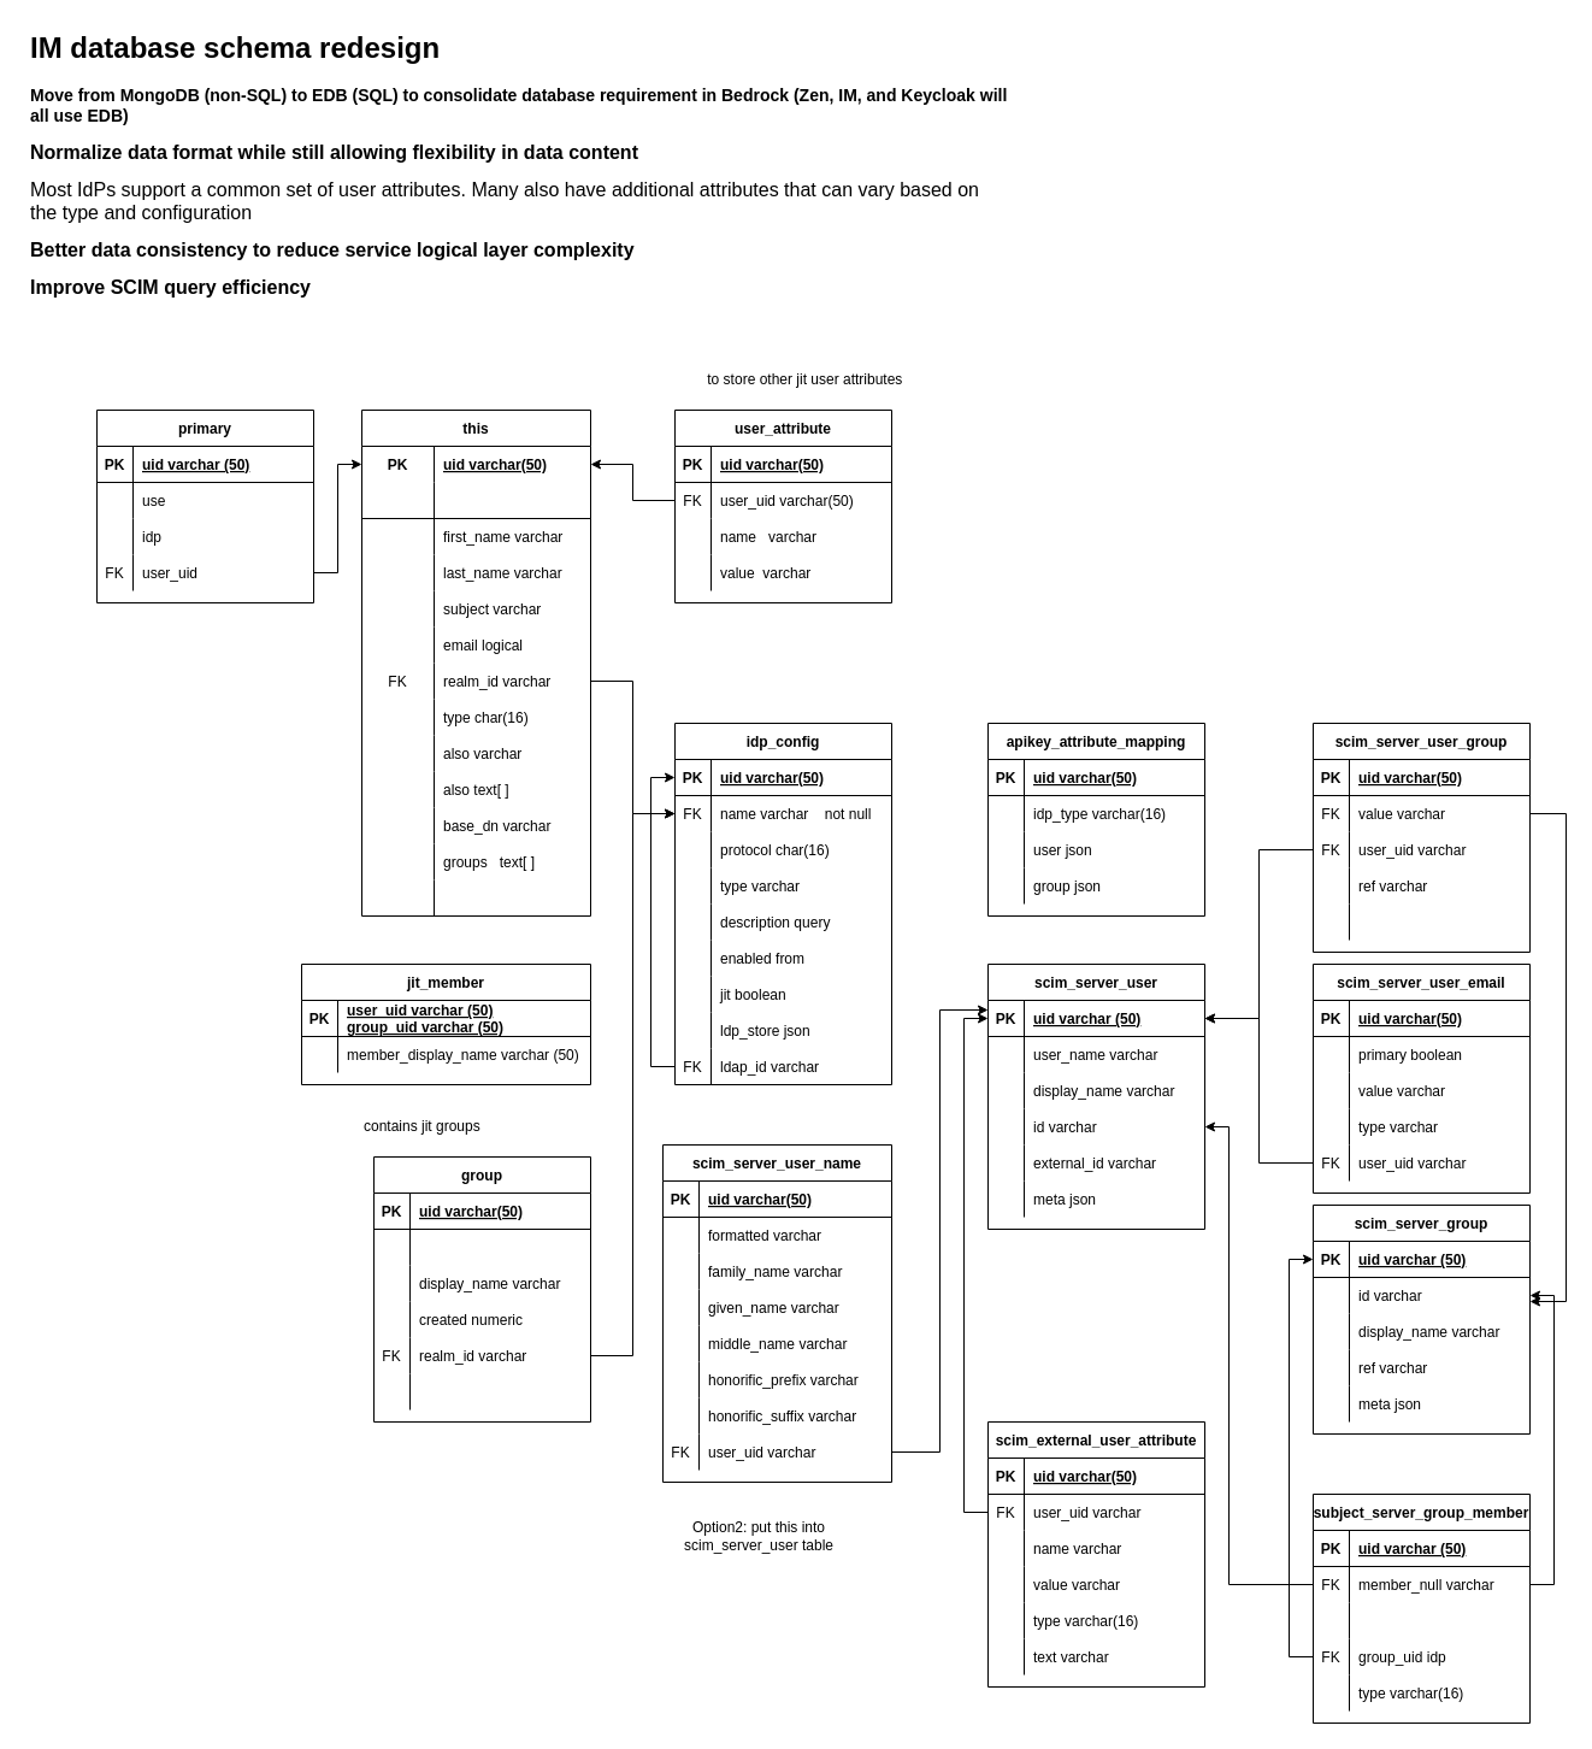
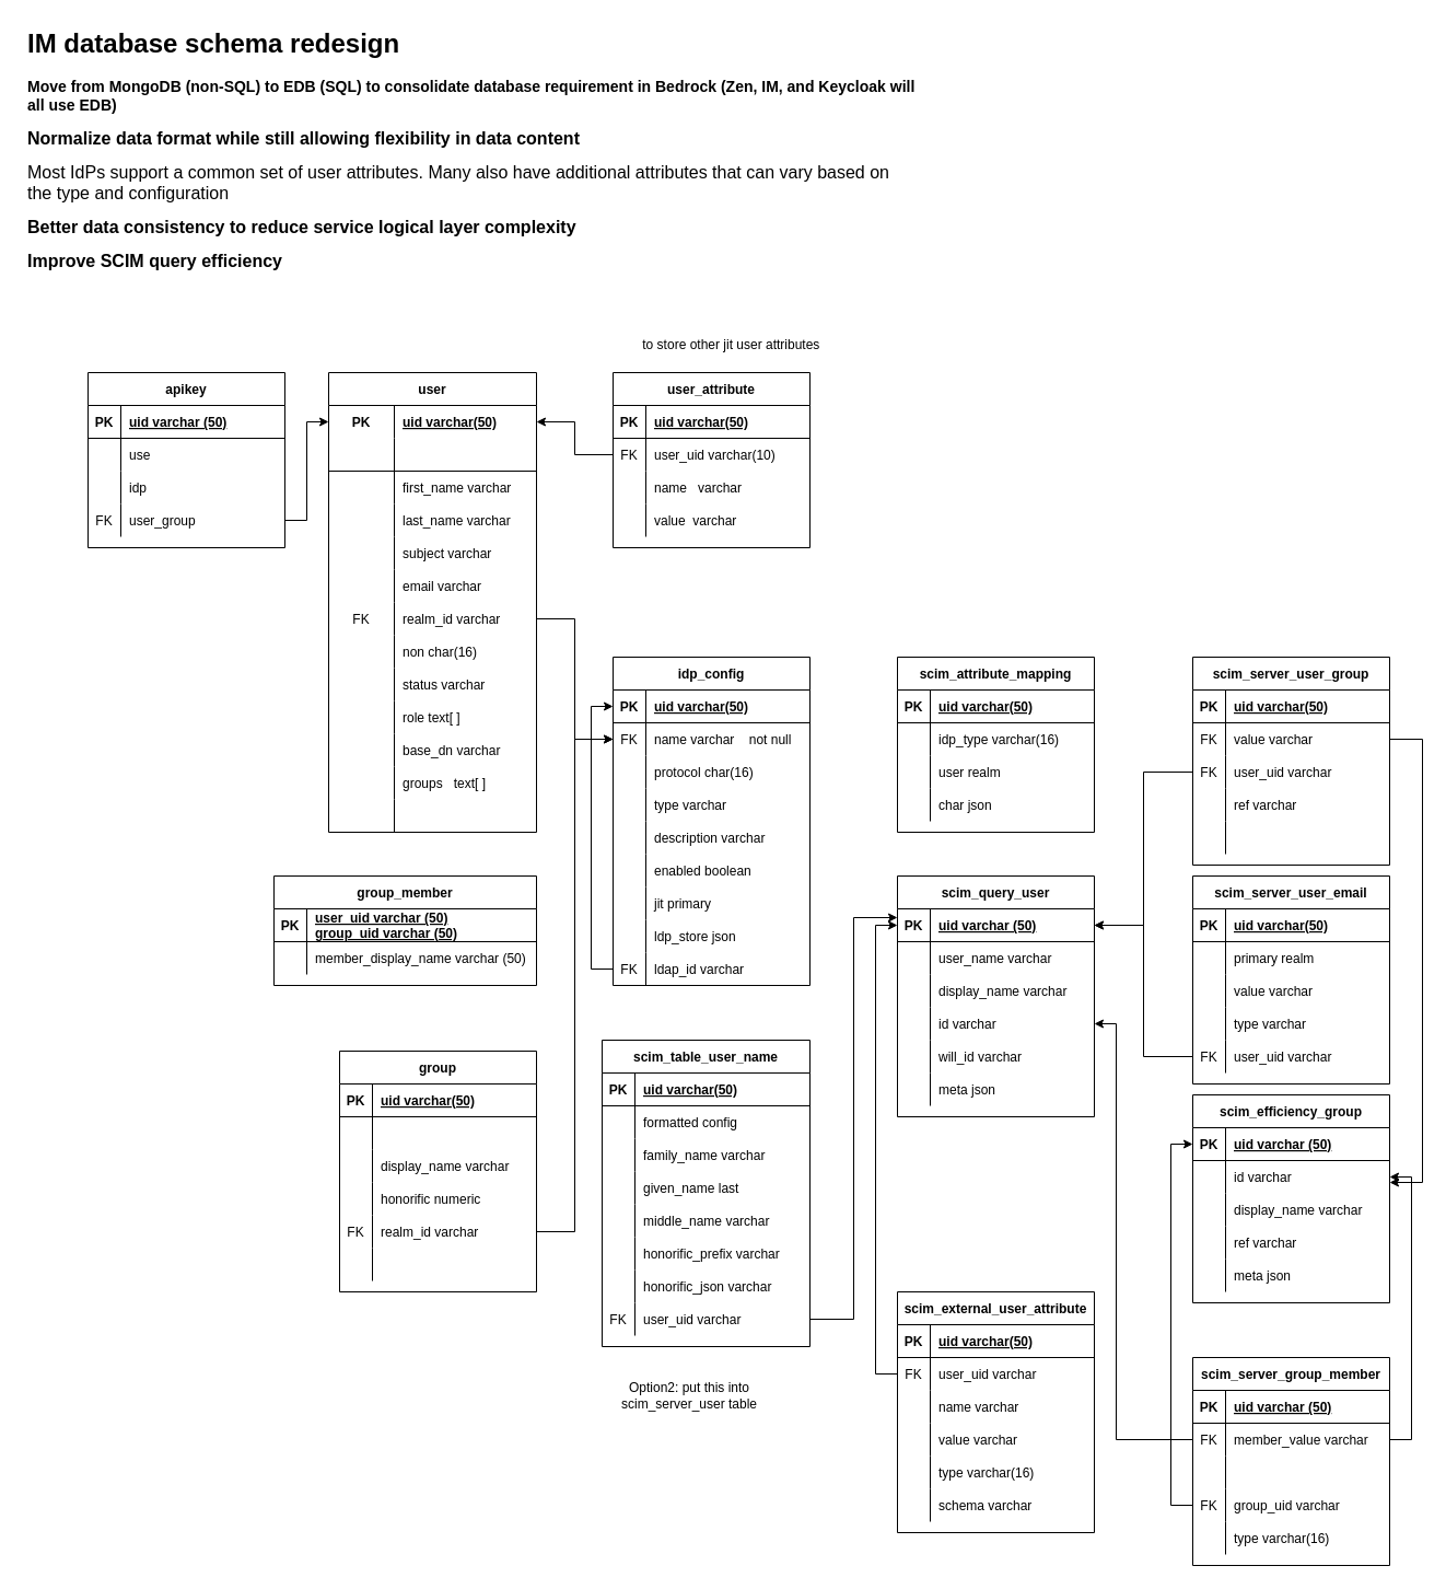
- <mxCell id="183" value="primary" style="shape=table;startSize=30;container=1;collapsible=1;childLayout=tableLayout;fixedRows=1;rowLines=0;fontStyle=1;align=center;resizeLast=1;" parent="1" vertex="1"><mxGeometry x="80" y="340" width="180" height="160" as="geometry" /></mxCell>
+ <mxCell id="183" value="apikey" style="shape=table;startSize=30;container=1;collapsible=1;childLayout=tableLayout;fixedRows=1;rowLines=0;fontStyle=1;align=center;resizeLast=1;" parent="1" vertex="1"><mxGeometry x="80" y="340" width="180" height="160" as="geometry" /></mxCell>
- <mxCell id="2" value="this" style="shape=table;startSize=30;container=1;collapsible=1;childLayout=tableLayout;fixedRows=1;rowLines=0;fontStyle=1;align=center;resizeLast=1;" parent="1" vertex="1"><mxGeometry x="300" y="340" width="190" height="420" as="geometry" /></mxCell>
+ <mxCell id="2" value="user" style="shape=table;startSize=30;container=1;collapsible=1;childLayout=tableLayout;fixedRows=1;rowLines=0;fontStyle=1;align=center;resizeLast=1;" parent="1" vertex="1"><mxGeometry x="300" y="340" width="190" height="420" as="geometry" /></mxCell>
- <mxCell id="48" value="user_uid varchar(50)" style="shape=partialRectangle;connectable=0;fillColor=none;top=0;left=0;bottom=0;right=0;align=left;spacingLeft=6;overflow=hidden;" parent="46" vertex="1"><mxGeometry x="30" width="150" height="30" as="geometry"><mxRectangle width="150" height="30" as="alternateBounds" /></mxGeometry></mxCell>
+ <mxCell id="48" value="user_uid varchar(10)" style="shape=partialRectangle;connectable=0;fillColor=none;top=0;left=0;bottom=0;right=0;align=left;spacingLeft=6;overflow=hidden;" parent="46" vertex="1"><mxGeometry x="30" width="150" height="30" as="geometry"><mxRectangle width="150" height="30" as="alternateBounds" /></mxGeometry></mxCell>
- <mxCell id="195" value="user_uid" style="shape=partialRectangle;connectable=0;fillColor=none;top=0;left=0;bottom=0;right=0;align=left;spacingLeft=6;overflow=hidden;" parent="193" vertex="1"><mxGeometry x="30" width="150" height="30" as="geometry"><mxRectangle width="150" height="30" as="alternateBounds" /></mxGeometry></mxCell>
+ <mxCell id="195" value="user_group" style="shape=partialRectangle;connectable=0;fillColor=none;top=0;left=0;bottom=0;right=0;align=left;spacingLeft=6;overflow=hidden;" parent="193" vertex="1"><mxGeometry x="30" width="150" height="30" as="geometry"><mxRectangle width="150" height="30" as="alternateBounds" /></mxGeometry></mxCell>
- <mxCell id="20" value="email logical" style="shape=partialRectangle;connectable=0;fillColor=none;top=0;left=0;bottom=0;right=0;align=left;spacingLeft=6;overflow=hidden;" parent="18" vertex="1"><mxGeometry x="60" width="130" height="30" as="geometry"><mxRectangle width="130" height="30" as="alternateBounds" /></mxGeometry></mxCell>
+ <mxCell id="20" value="email varchar" style="shape=partialRectangle;connectable=0;fillColor=none;top=0;left=0;bottom=0;right=0;align=left;spacingLeft=6;overflow=hidden;" parent="18" vertex="1"><mxGeometry x="60" width="130" height="30" as="geometry"><mxRectangle width="130" height="30" as="alternateBounds" /></mxGeometry></mxCell>
- <mxCell id="26" value="type char(16)" style="shape=partialRectangle;connectable=0;fillColor=none;top=0;left=0;bottom=0;right=0;align=left;spacingLeft=6;overflow=hidden;" parent="24" vertex="1"><mxGeometry x="60" width="130" height="30" as="geometry"><mxRectangle width="130" height="30" as="alternateBounds" /></mxGeometry></mxCell>
+ <mxCell id="26" value="non char(16)" style="shape=partialRectangle;connectable=0;fillColor=none;top=0;left=0;bottom=0;right=0;align=left;spacingLeft=6;overflow=hidden;" parent="24" vertex="1"><mxGeometry x="60" width="130" height="30" as="geometry"><mxRectangle width="130" height="30" as="alternateBounds" /></mxGeometry></mxCell>
- <mxCell id="86" value="apikey_attribute_mapping" style="shape=table;startSize=30;container=1;collapsible=1;childLayout=tableLayout;fixedRows=1;rowLines=0;fontStyle=1;align=center;resizeLast=1;" parent="1" vertex="1"><mxGeometry x="820" y="600" width="180" height="160" as="geometry" /></mxCell>
+ <mxCell id="86" value="scim_attribute_mapping" style="shape=table;startSize=30;container=1;collapsible=1;childLayout=tableLayout;fixedRows=1;rowLines=0;fontStyle=1;align=center;resizeLast=1;" parent="1" vertex="1"><mxGeometry x="820" y="600" width="180" height="160" as="geometry" /></mxCell>
- <mxCell id="29" value="also varchar" style="shape=partialRectangle;connectable=0;fillColor=none;top=0;left=0;bottom=0;right=0;align=left;spacingLeft=6;overflow=hidden;" parent="27" vertex="1"><mxGeometry x="60" width="130" height="30" as="geometry"><mxRectangle width="130" height="30" as="alternateBounds" /></mxGeometry></mxCell>
+ <mxCell id="29" value="status varchar" style="shape=partialRectangle;connectable=0;fillColor=none;top=0;left=0;bottom=0;right=0;align=left;spacingLeft=6;overflow=hidden;" parent="27" vertex="1"><mxGeometry x="60" width="130" height="30" as="geometry"><mxRectangle width="130" height="30" as="alternateBounds" /></mxGeometry></mxCell>
- <mxCell id="32" value="also text[ ]" style="shape=partialRectangle;connectable=0;fillColor=none;top=0;left=0;bottom=0;right=0;align=left;spacingLeft=6;overflow=hidden;" parent="30" vertex="1"><mxGeometry x="60" width="130" height="30" as="geometry"><mxRectangle width="130" height="30" as="alternateBounds" /></mxGeometry></mxCell>
+ <mxCell id="32" value="role text[ ]" style="shape=partialRectangle;connectable=0;fillColor=none;top=0;left=0;bottom=0;right=0;align=left;spacingLeft=6;overflow=hidden;" parent="30" vertex="1"><mxGeometry x="60" width="130" height="30" as="geometry"><mxRectangle width="130" height="30" as="alternateBounds" /></mxGeometry></mxCell>
- <mxCell id="95" value="user json" style="shape=partialRectangle;connectable=0;fillColor=none;top=0;left=0;bottom=0;right=0;align=left;spacingLeft=6;overflow=hidden;" parent="93" vertex="1"><mxGeometry x="30" width="150" height="30" as="geometry"><mxRectangle width="150" height="30" as="alternateBounds" /></mxGeometry></mxCell>
+ <mxCell id="95" value="user realm" style="shape=partialRectangle;connectable=0;fillColor=none;top=0;left=0;bottom=0;right=0;align=left;spacingLeft=6;overflow=hidden;" parent="93" vertex="1"><mxGeometry x="30" width="150" height="30" as="geometry"><mxRectangle width="150" height="30" as="alternateBounds" /></mxGeometry></mxCell>
- <mxCell id="98" value="group json" style="shape=partialRectangle;connectable=0;fillColor=none;top=0;left=0;bottom=0;right=0;align=left;spacingLeft=6;overflow=hidden;" parent="96" vertex="1"><mxGeometry x="30" width="150" height="30" as="geometry"><mxRectangle width="150" height="30" as="alternateBounds" /></mxGeometry></mxCell>
+ <mxCell id="98" value="char json" style="shape=partialRectangle;connectable=0;fillColor=none;top=0;left=0;bottom=0;right=0;align=left;spacingLeft=6;overflow=hidden;" parent="96" vertex="1"><mxGeometry x="30" width="150" height="30" as="geometry"><mxRectangle width="150" height="30" as="alternateBounds" /></mxGeometry></mxCell>
- <mxCell id="71" value="description query" style="shape=partialRectangle;connectable=0;fillColor=none;top=0;left=0;bottom=0;right=0;align=left;spacingLeft=6;overflow=hidden;" parent="69" vertex="1"><mxGeometry x="30" width="150" height="30" as="geometry"><mxRectangle width="150" height="30" as="alternateBounds" /></mxGeometry></mxCell>
+ <mxCell id="71" value="description varchar" style="shape=partialRectangle;connectable=0;fillColor=none;top=0;left=0;bottom=0;right=0;align=left;spacingLeft=6;overflow=hidden;" parent="69" vertex="1"><mxGeometry x="30" width="150" height="30" as="geometry"><mxRectangle width="150" height="30" as="alternateBounds" /></mxGeometry></mxCell>
- <mxCell id="74" value="enabled from" style="shape=partialRectangle;connectable=0;fillColor=none;top=0;left=0;bottom=0;right=0;align=left;spacingLeft=6;overflow=hidden;" parent="72" vertex="1"><mxGeometry x="30" width="150" height="30" as="geometry"><mxRectangle width="150" height="30" as="alternateBounds" /></mxGeometry></mxCell>
+ <mxCell id="74" value="enabled boolean" style="shape=partialRectangle;connectable=0;fillColor=none;top=0;left=0;bottom=0;right=0;align=left;spacingLeft=6;overflow=hidden;" parent="72" vertex="1"><mxGeometry x="30" width="150" height="30" as="geometry"><mxRectangle width="150" height="30" as="alternateBounds" /></mxGeometry></mxCell>
- <mxCell id="119" value="jit_member" style="shape=table;startSize=30;container=1;collapsible=1;childLayout=tableLayout;fixedRows=1;rowLines=0;fontStyle=1;align=center;resizeLast=1;" parent="1" vertex="1"><mxGeometry x="250" y="800" width="240" height="100" as="geometry" /></mxCell>
+ <mxCell id="119" value="group_member" style="shape=table;startSize=30;container=1;collapsible=1;childLayout=tableLayout;fixedRows=1;rowLines=0;fontStyle=1;align=center;resizeLast=1;" parent="1" vertex="1"><mxGeometry x="250" y="800" width="240" height="100" as="geometry" /></mxCell>
- <mxCell id="127" value="scim_server_user" style="shape=table;startSize=30;container=1;collapsible=1;childLayout=tableLayout;fixedRows=1;rowLines=0;fontStyle=1;align=center;resizeLast=1;" parent="1" vertex="1"><mxGeometry x="820" y="800" width="180" height="220" as="geometry" /></mxCell>
+ <mxCell id="127" value="scim_query_user" style="shape=table;startSize=30;container=1;collapsible=1;childLayout=tableLayout;fixedRows=1;rowLines=0;fontStyle=1;align=center;resizeLast=1;" parent="1" vertex="1"><mxGeometry x="820" y="800" width="180" height="220" as="geometry" /></mxCell>
- <mxCell id="77" value="jit boolean" style="shape=partialRectangle;connectable=0;fillColor=none;top=0;left=0;bottom=0;right=0;align=left;spacingLeft=6;overflow=hidden;" parent="75" vertex="1"><mxGeometry x="30" width="150" height="30" as="geometry"><mxRectangle width="150" height="30" as="alternateBounds" /></mxGeometry></mxCell>
+ <mxCell id="77" value="jit primary" style="shape=partialRectangle;connectable=0;fillColor=none;top=0;left=0;bottom=0;right=0;align=left;spacingLeft=6;overflow=hidden;" parent="75" vertex="1"><mxGeometry x="30" width="150" height="30" as="geometry"><mxRectangle width="150" height="30" as="alternateBounds" /></mxGeometry></mxCell>
- <mxCell id="152" value="primary boolean" style="shape=partialRectangle;connectable=0;fillColor=none;top=0;left=0;bottom=0;right=0;align=left;spacingLeft=6;overflow=hidden;" parent="150" vertex="1"><mxGeometry x="30" width="150" height="30" as="geometry"><mxRectangle width="150" height="30" as="alternateBounds" /></mxGeometry></mxCell>
+ <mxCell id="152" value="primary realm" style="shape=partialRectangle;connectable=0;fillColor=none;top=0;left=0;bottom=0;right=0;align=left;spacingLeft=6;overflow=hidden;" parent="150" vertex="1"><mxGeometry x="30" width="150" height="30" as="geometry"><mxRectangle width="150" height="30" as="alternateBounds" /></mxGeometry></mxCell>
- <mxCell id="118" value="contains jit groups" style="text;html=1;strokeColor=none;fillColor=none;align=left;verticalAlign=middle;whiteSpace=wrap;rounded=0;" parent="1" vertex="1"><mxGeometry x="300" y="920" width="190" height="30" as="geometry" /></mxCell>
- <mxCell id="229" value="scim_server_user_name" style="shape=table;startSize=30;container=1;collapsible=1;childLayout=tableLayout;fixedRows=1;rowLines=0;fontStyle=1;align=center;resizeLast=1;" parent="1" vertex="1"><mxGeometry x="550" y="950" width="190" height="280" as="geometry" /></mxCell>
+ <mxCell id="229" value="scim_table_user_name" style="shape=table;startSize=30;container=1;collapsible=1;childLayout=tableLayout;fixedRows=1;rowLines=0;fontStyle=1;align=center;resizeLast=1;" parent="1" vertex="1"><mxGeometry x="550" y="950" width="190" height="280" as="geometry" /></mxCell>
- <mxCell id="142" value="external_id varchar" style="shape=partialRectangle;connectable=0;fillColor=none;top=0;left=0;bottom=0;right=0;align=left;spacingLeft=6;overflow=hidden;" parent="140" vertex="1"><mxGeometry x="30" width="150" height="30" as="geometry"><mxRectangle width="150" height="30" as="alternateBounds" /></mxGeometry></mxCell>
+ <mxCell id="142" value="will_id varchar" style="shape=partialRectangle;connectable=0;fillColor=none;top=0;left=0;bottom=0;right=0;align=left;spacingLeft=6;overflow=hidden;" parent="140" vertex="1"><mxGeometry x="30" width="150" height="30" as="geometry"><mxRectangle width="150" height="30" as="alternateBounds" /></mxGeometry></mxCell>
- <mxCell id="197" value="scim_server_group" style="shape=table;startSize=30;container=1;collapsible=1;childLayout=tableLayout;fixedRows=1;rowLines=0;fontStyle=1;align=center;resizeLast=1;" parent="1" vertex="1"><mxGeometry x="1090" y="1000" width="180" height="190" as="geometry" /></mxCell>
+ <mxCell id="197" value="scim_efficiency_group" style="shape=table;startSize=30;container=1;collapsible=1;childLayout=tableLayout;fixedRows=1;rowLines=0;fontStyle=1;align=center;resizeLast=1;" parent="1" vertex="1"><mxGeometry x="1090" y="1000" width="180" height="190" as="geometry" /></mxCell>
- <mxCell id="235" value="formatted varchar" style="shape=partialRectangle;connectable=0;fillColor=none;top=0;left=0;bottom=0;right=0;align=left;spacingLeft=6;overflow=hidden;" parent="233" vertex="1"><mxGeometry x="30" width="160" height="30" as="geometry"><mxRectangle width="160" height="30" as="alternateBounds" /></mxGeometry></mxCell>
+ <mxCell id="235" value="formatted config" style="shape=partialRectangle;connectable=0;fillColor=none;top=0;left=0;bottom=0;right=0;align=left;spacingLeft=6;overflow=hidden;" parent="233" vertex="1"><mxGeometry x="30" width="160" height="30" as="geometry"><mxRectangle width="160" height="30" as="alternateBounds" /></mxGeometry></mxCell>
- <mxCell id="241" value="given_name varchar" style="shape=partialRectangle;connectable=0;fillColor=none;top=0;left=0;bottom=0;right=0;align=left;spacingLeft=6;overflow=hidden;" parent="239" vertex="1"><mxGeometry x="30" width="160" height="30" as="geometry"><mxRectangle width="160" height="30" as="alternateBounds" /></mxGeometry></mxCell>
+ <mxCell id="241" value="given_name last" style="shape=partialRectangle;connectable=0;fillColor=none;top=0;left=0;bottom=0;right=0;align=left;spacingLeft=6;overflow=hidden;" parent="239" vertex="1"><mxGeometry x="30" width="160" height="30" as="geometry"><mxRectangle width="160" height="30" as="alternateBounds" /></mxGeometry></mxCell>
- <mxCell id="111" value="created numeric" style="shape=partialRectangle;connectable=0;fillColor=none;top=0;left=0;bottom=0;right=0;align=left;spacingLeft=6;overflow=hidden;" parent="109" vertex="1"><mxGeometry x="30" width="150" height="30" as="geometry"><mxRectangle width="150" height="30" as="alternateBounds" /></mxGeometry></mxCell>
+ <mxCell id="111" value="honorific numeric" style="shape=partialRectangle;connectable=0;fillColor=none;top=0;left=0;bottom=0;right=0;align=left;spacingLeft=6;overflow=hidden;" parent="109" vertex="1"><mxGeometry x="30" width="150" height="30" as="geometry"><mxRectangle width="150" height="30" as="alternateBounds" /></mxGeometry></mxCell>
- <mxCell id="250" value="honorific_suffix varchar" style="shape=partialRectangle;connectable=0;fillColor=none;top=0;left=0;bottom=0;right=0;align=left;spacingLeft=6;overflow=hidden;" parent="248" vertex="1"><mxGeometry x="30" width="160" height="30" as="geometry"><mxRectangle width="160" height="30" as="alternateBounds" /></mxGeometry></mxCell>
+ <mxCell id="250" value="honorific_json varchar" style="shape=partialRectangle;connectable=0;fillColor=none;top=0;left=0;bottom=0;right=0;align=left;spacingLeft=6;overflow=hidden;" parent="248" vertex="1"><mxGeometry x="30" width="160" height="30" as="geometry"><mxRectangle width="160" height="30" as="alternateBounds" /></mxGeometry></mxCell>
- <mxCell id="213" value="subject_server_group_member" style="shape=table;startSize=30;container=1;collapsible=1;childLayout=tableLayout;fixedRows=1;rowLines=0;fontStyle=1;align=center;resizeLast=1;" parent="1" vertex="1"><mxGeometry x="1090" y="1240" width="180" height="190" as="geometry" /></mxCell>
+ <mxCell id="213" value="scim_server_group_member" style="shape=table;startSize=30;container=1;collapsible=1;childLayout=tableLayout;fixedRows=1;rowLines=0;fontStyle=1;align=center;resizeLast=1;" parent="1" vertex="1"><mxGeometry x="1090" y="1240" width="180" height="190" as="geometry" /></mxCell>
- <mxCell id="219" value="member_null varchar" style="shape=partialRectangle;connectable=0;fillColor=none;top=0;left=0;bottom=0;right=0;align=left;spacingLeft=6;overflow=hidden;" parent="217" vertex="1"><mxGeometry x="30" width="150" height="30" as="geometry"><mxRectangle width="150" height="30" as="alternateBounds" /></mxGeometry></mxCell>
+ <mxCell id="219" value="member_value varchar" style="shape=partialRectangle;connectable=0;fillColor=none;top=0;left=0;bottom=0;right=0;align=left;spacingLeft=6;overflow=hidden;" parent="217" vertex="1"><mxGeometry x="30" width="150" height="30" as="geometry"><mxRectangle width="150" height="30" as="alternateBounds" /></mxGeometry></mxCell>
- <mxCell id="180" value="text varchar" style="shape=partialRectangle;connectable=0;fillColor=none;top=0;left=0;bottom=0;right=0;align=left;spacingLeft=6;overflow=hidden;" parent="178" vertex="1"><mxGeometry x="30" width="150" height="30" as="geometry"><mxRectangle width="150" height="30" as="alternateBounds" /></mxGeometry></mxCell>
+ <mxCell id="180" value="schema varchar" style="shape=partialRectangle;connectable=0;fillColor=none;top=0;left=0;bottom=0;right=0;align=left;spacingLeft=6;overflow=hidden;" parent="178" vertex="1"><mxGeometry x="30" width="150" height="30" as="geometry"><mxRectangle width="150" height="30" as="alternateBounds" /></mxGeometry></mxCell>
- <mxCell id="225" value="group_uid idp" style="shape=partialRectangle;connectable=0;fillColor=none;top=0;left=0;bottom=0;right=0;align=left;spacingLeft=6;overflow=hidden;" parent="223" vertex="1"><mxGeometry x="30" width="150" height="30" as="geometry"><mxRectangle width="150" height="30" as="alternateBounds" /></mxGeometry></mxCell>
+ <mxCell id="225" value="group_uid varchar" style="shape=partialRectangle;connectable=0;fillColor=none;top=0;left=0;bottom=0;right=0;align=left;spacingLeft=6;overflow=hidden;" parent="223" vertex="1"><mxGeometry x="30" width="150" height="30" as="geometry"><mxRectangle width="150" height="30" as="alternateBounds" /></mxGeometry></mxCell>
